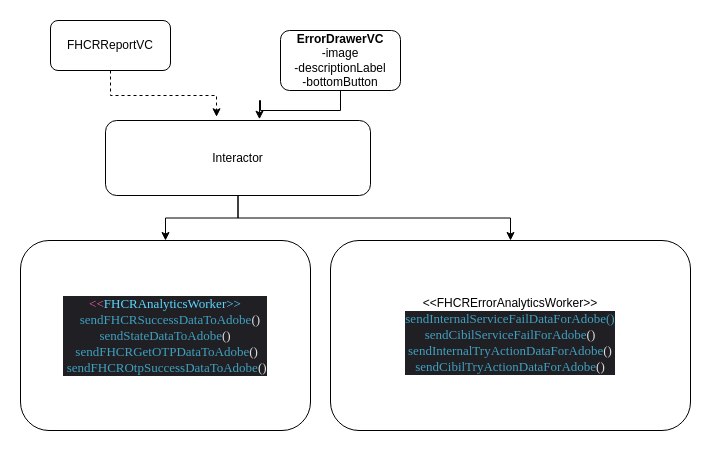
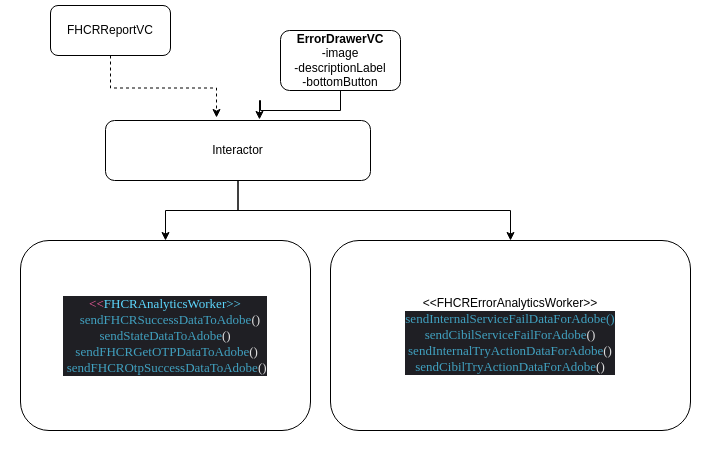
- <mxCell id="3" value="FHCRReportVC" style="rounded=1;whiteSpace=wrap;html=1;" parent="1" vertex="1"><mxGeometry x="50" y="20" width="120" height="50" as="geometry" /></mxCell>
+ <mxCell id="3" value="FHCRReportVC" style="rounded=1;whiteSpace=wrap;html=1;" parent="1" vertex="1"><mxGeometry x="50" y="5" width="120" height="50" as="geometry" /></mxCell>
- <mxCell id="10" value="Interactor" style="rounded=1;whiteSpace=wrap;html=1;" parent="1" vertex="1"><mxGeometry x="105" y="120" width="265" height="75" as="geometry" /></mxCell>
+ <mxCell id="10" value="Interactor" style="rounded=1;whiteSpace=wrap;html=1;" parent="1" vertex="1"><mxGeometry x="105" y="120" width="265" height="60" as="geometry" /></mxCell>
